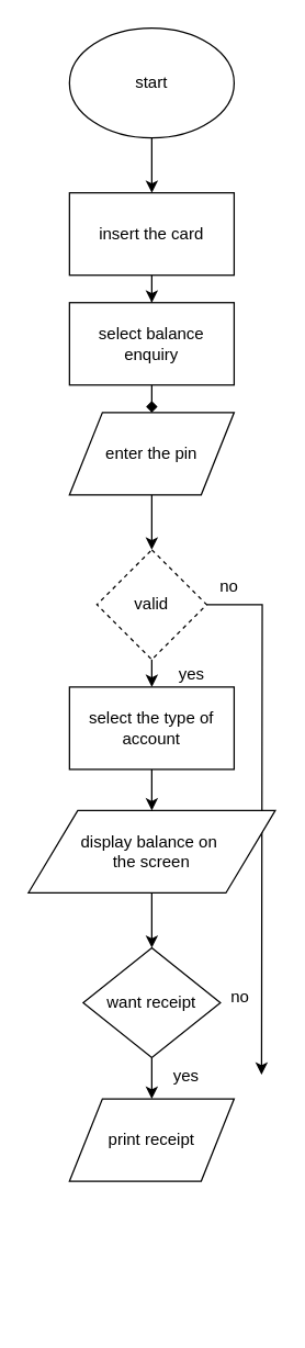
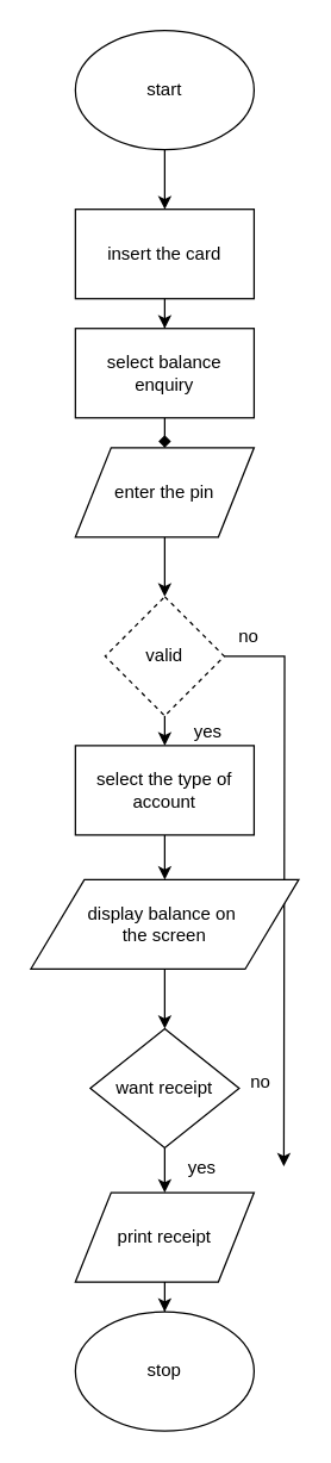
+ <mxCell id="19" style="edgeStyle=orthogonalEdgeStyle;rounded=0;orthogonalLoop=1;jettySize=auto;html=1;exitX=0.5;exitY=1;exitDx=0;exitDy=0;" edge="1" parent="1" source="20" target="21"><mxGeometry relative="1" as="geometry" /></mxCell>
+ <mxCell id="21" value="stop" style="ellipse;whiteSpace=wrap;html=1;" vertex="1" parent="1"><mxGeometry x="50" y="880" width="120" height="80" as="geometry" /></mxCell>
